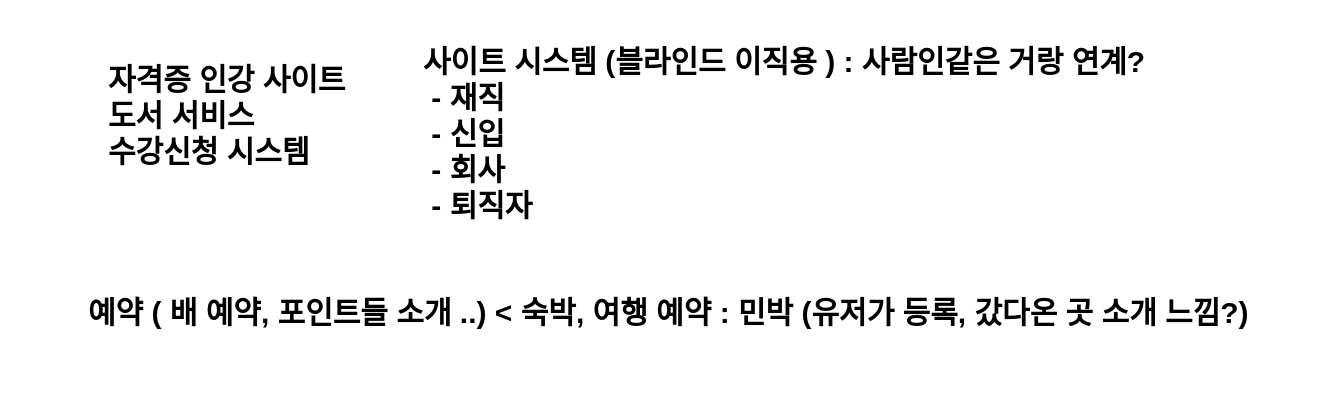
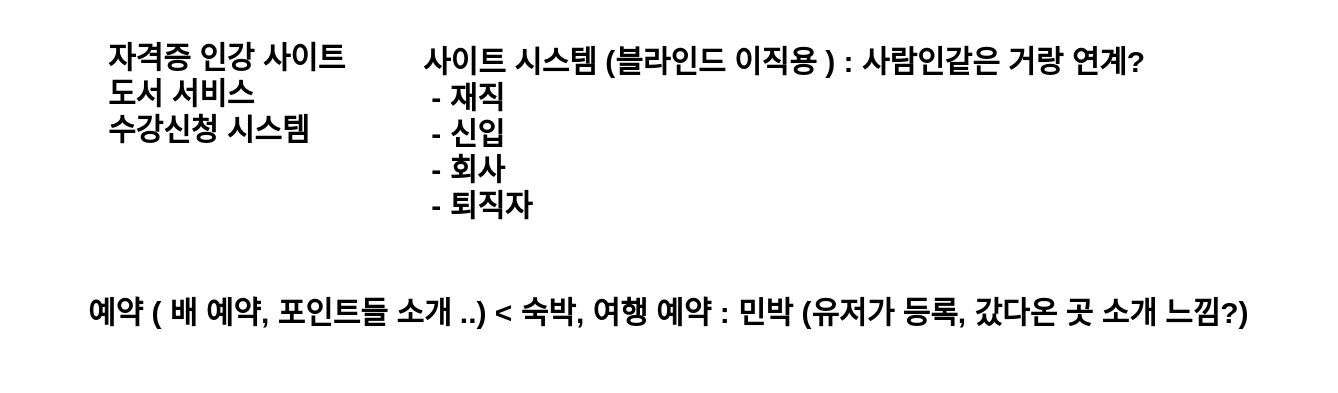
- <mxCell id="2" value="자격증 인강 사이트&lt;div&gt;도서 서비스&lt;/div&gt;&lt;div&gt;수강신청 시스템&lt;/div&gt;&lt;div&gt;&lt;br&gt;&lt;/div&gt;&lt;div&gt;&lt;br&gt;&lt;/div&gt;" style="text;html=1;align=left;verticalAlign=middle;resizable=0;points=[];autosize=1;strokeColor=none;fillColor=none;fontSize=20;fontStyle=1" parent="1" vertex="1"><mxGeometry x="70" y="35" width="190" height="130" as="geometry" /></mxCell>
+ <mxCell id="2" value="자격증 인강 사이트&lt;div&gt;도서 서비스&lt;/div&gt;&lt;div&gt;수강신청 시스템&lt;/div&gt;&lt;div&gt;&lt;br&gt;&lt;/div&gt;&lt;div&gt;&lt;br&gt;&lt;/div&gt;" style="text;html=1;align=left;verticalAlign=middle;resizable=0;points=[];autosize=1;strokeColor=none;fillColor=none;fontSize=20;fontStyle=1" parent="1" vertex="1"><mxGeometry x="70" y="20" width="190" height="130" as="geometry" /></mxCell>
